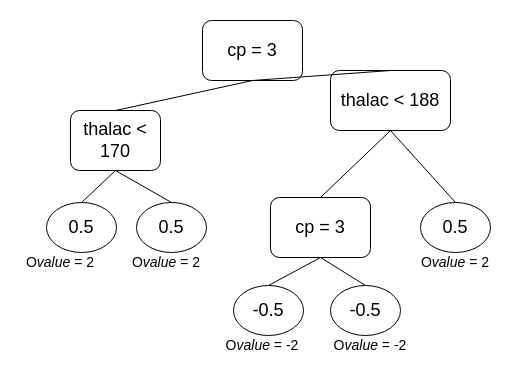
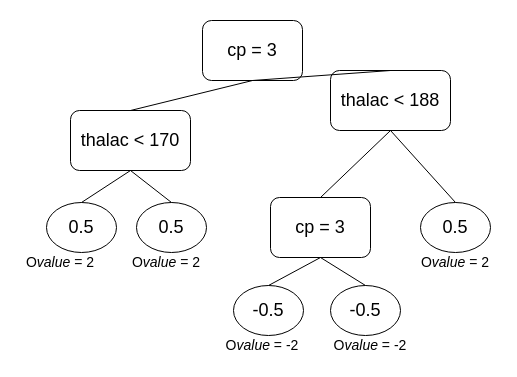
- <mxCell id="3" value="&lt;font style=&quot;font-size: 18px&quot;&gt;thalac &amp;lt; 170&lt;/font&gt;" style="rounded=1;whiteSpace=wrap;html=1;" vertex="1" parent="1"><mxGeometry x="70" y="110" width="90" height="60" as="geometry" /></mxCell>
+ <mxCell id="3" value="&lt;font style=&quot;font-size: 18px&quot;&gt;thalac &amp;lt; 170&lt;/font&gt;" style="rounded=1;whiteSpace=wrap;html=1;" vertex="1" parent="1"><mxGeometry x="70" y="110" width="120" height="60" as="geometry" /></mxCell>
